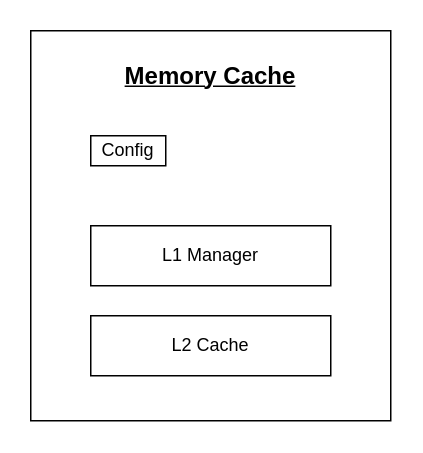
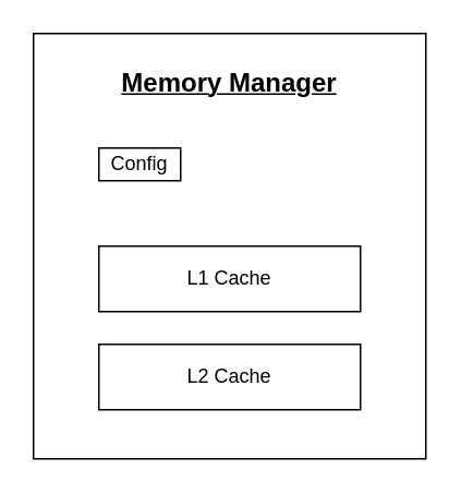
- <mxCell id="3" value="&lt;b&gt;&lt;u&gt;&lt;font style=&quot;font-size: 16px&quot;&gt;Memory Cache&lt;/font&gt;&lt;/u&gt;&lt;/b&gt;" style="text;html=1;strokeColor=none;fillColor=none;align=center;verticalAlign=middle;whiteSpace=wrap;rounded=0;" vertex="1" parent="1"><mxGeometry x="65" y="40" width="150" height="20" as="geometry" /></mxCell>
+ <mxCell id="3" value="&lt;b&gt;&lt;u&gt;&lt;font style=&quot;font-size: 16px&quot;&gt;Memory Manager&lt;/font&gt;&lt;/u&gt;&lt;/b&gt;" style="text;html=1;strokeColor=none;fillColor=none;align=center;verticalAlign=middle;whiteSpace=wrap;rounded=0;" vertex="1" parent="1"><mxGeometry x="65" y="40" width="150" height="20" as="geometry" /></mxCell>
- <mxCell id="4" value="L1 Manager" style="rounded=0;whiteSpace=wrap;html=1;" vertex="1" parent="1"><mxGeometry x="60" y="150" width="160" height="40" as="geometry" /></mxCell>
+ <mxCell id="4" value="L1 Cache" style="rounded=0;whiteSpace=wrap;html=1;" vertex="1" parent="1"><mxGeometry x="60" y="150" width="160" height="40" as="geometry" /></mxCell>
